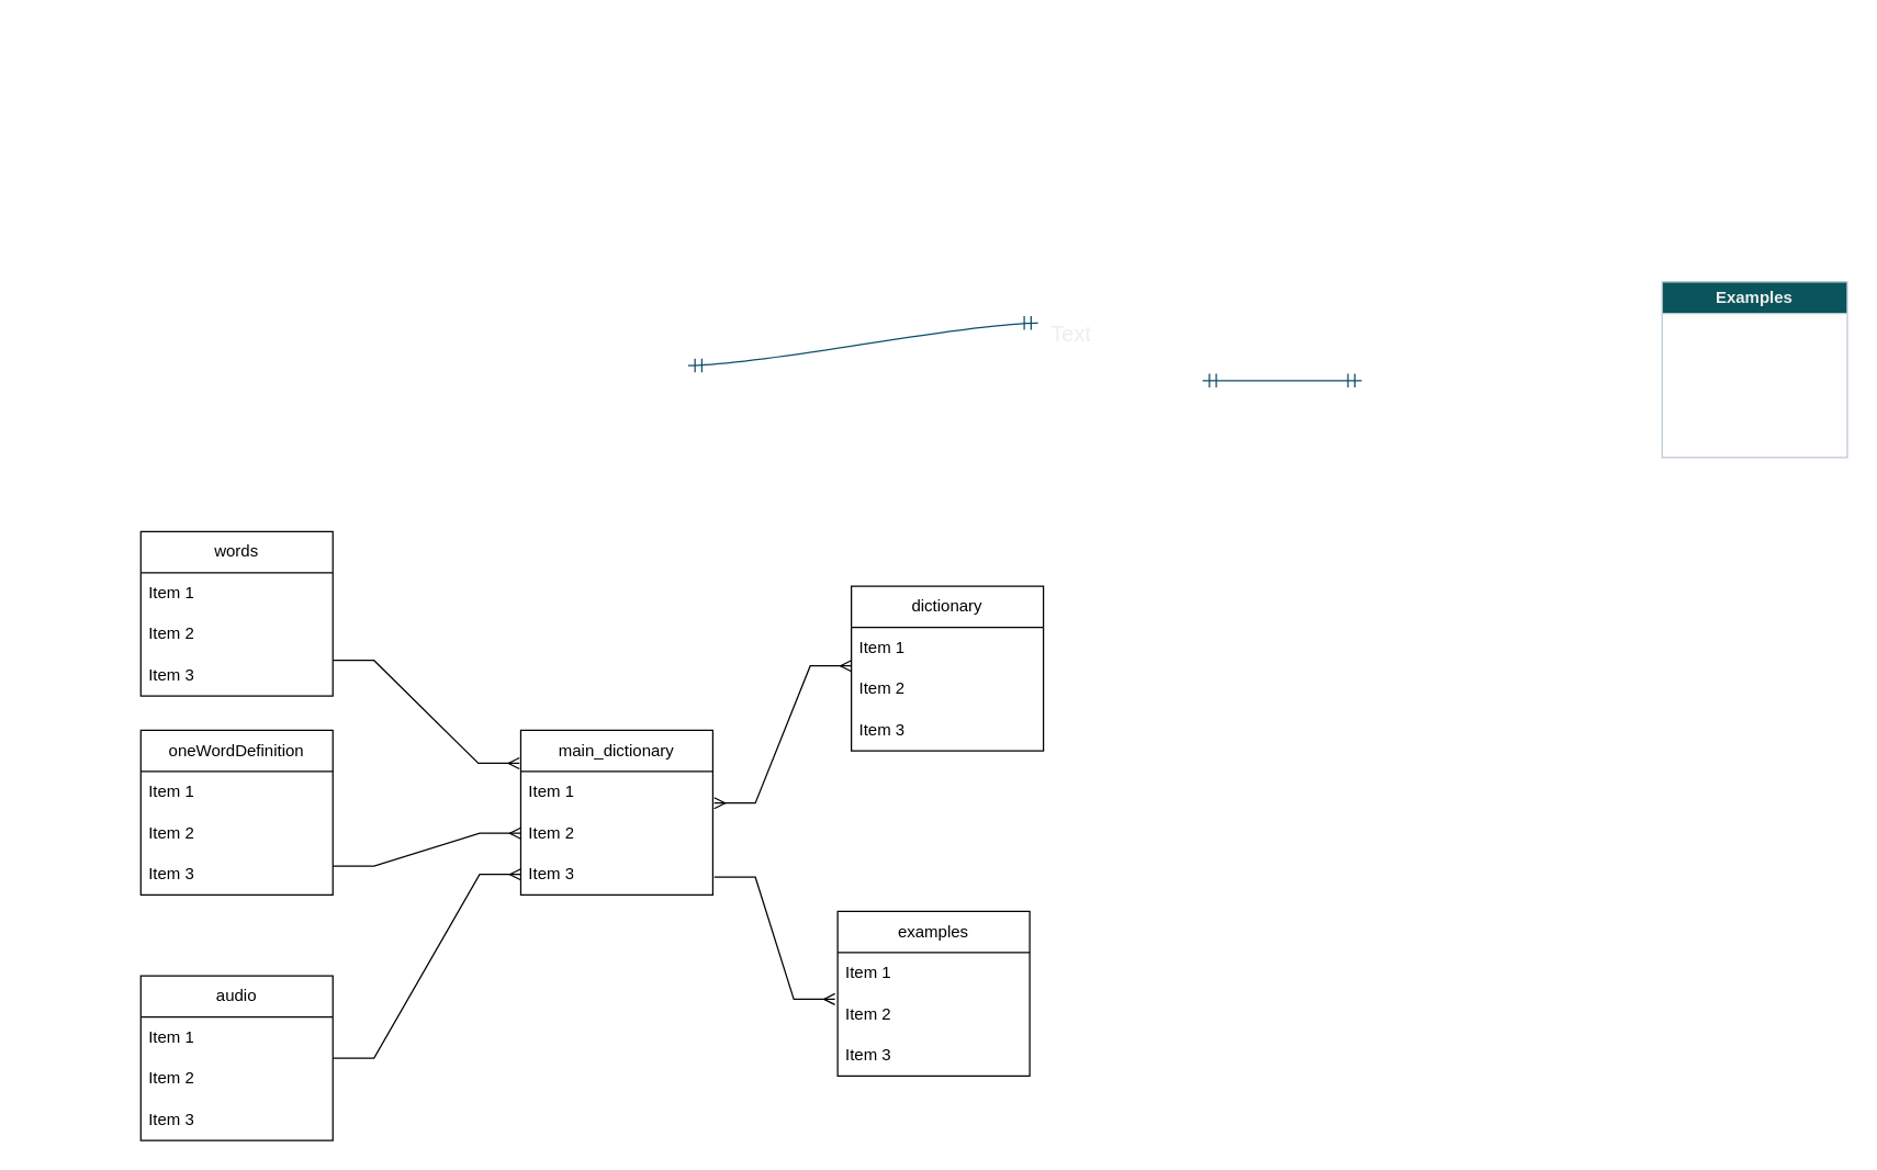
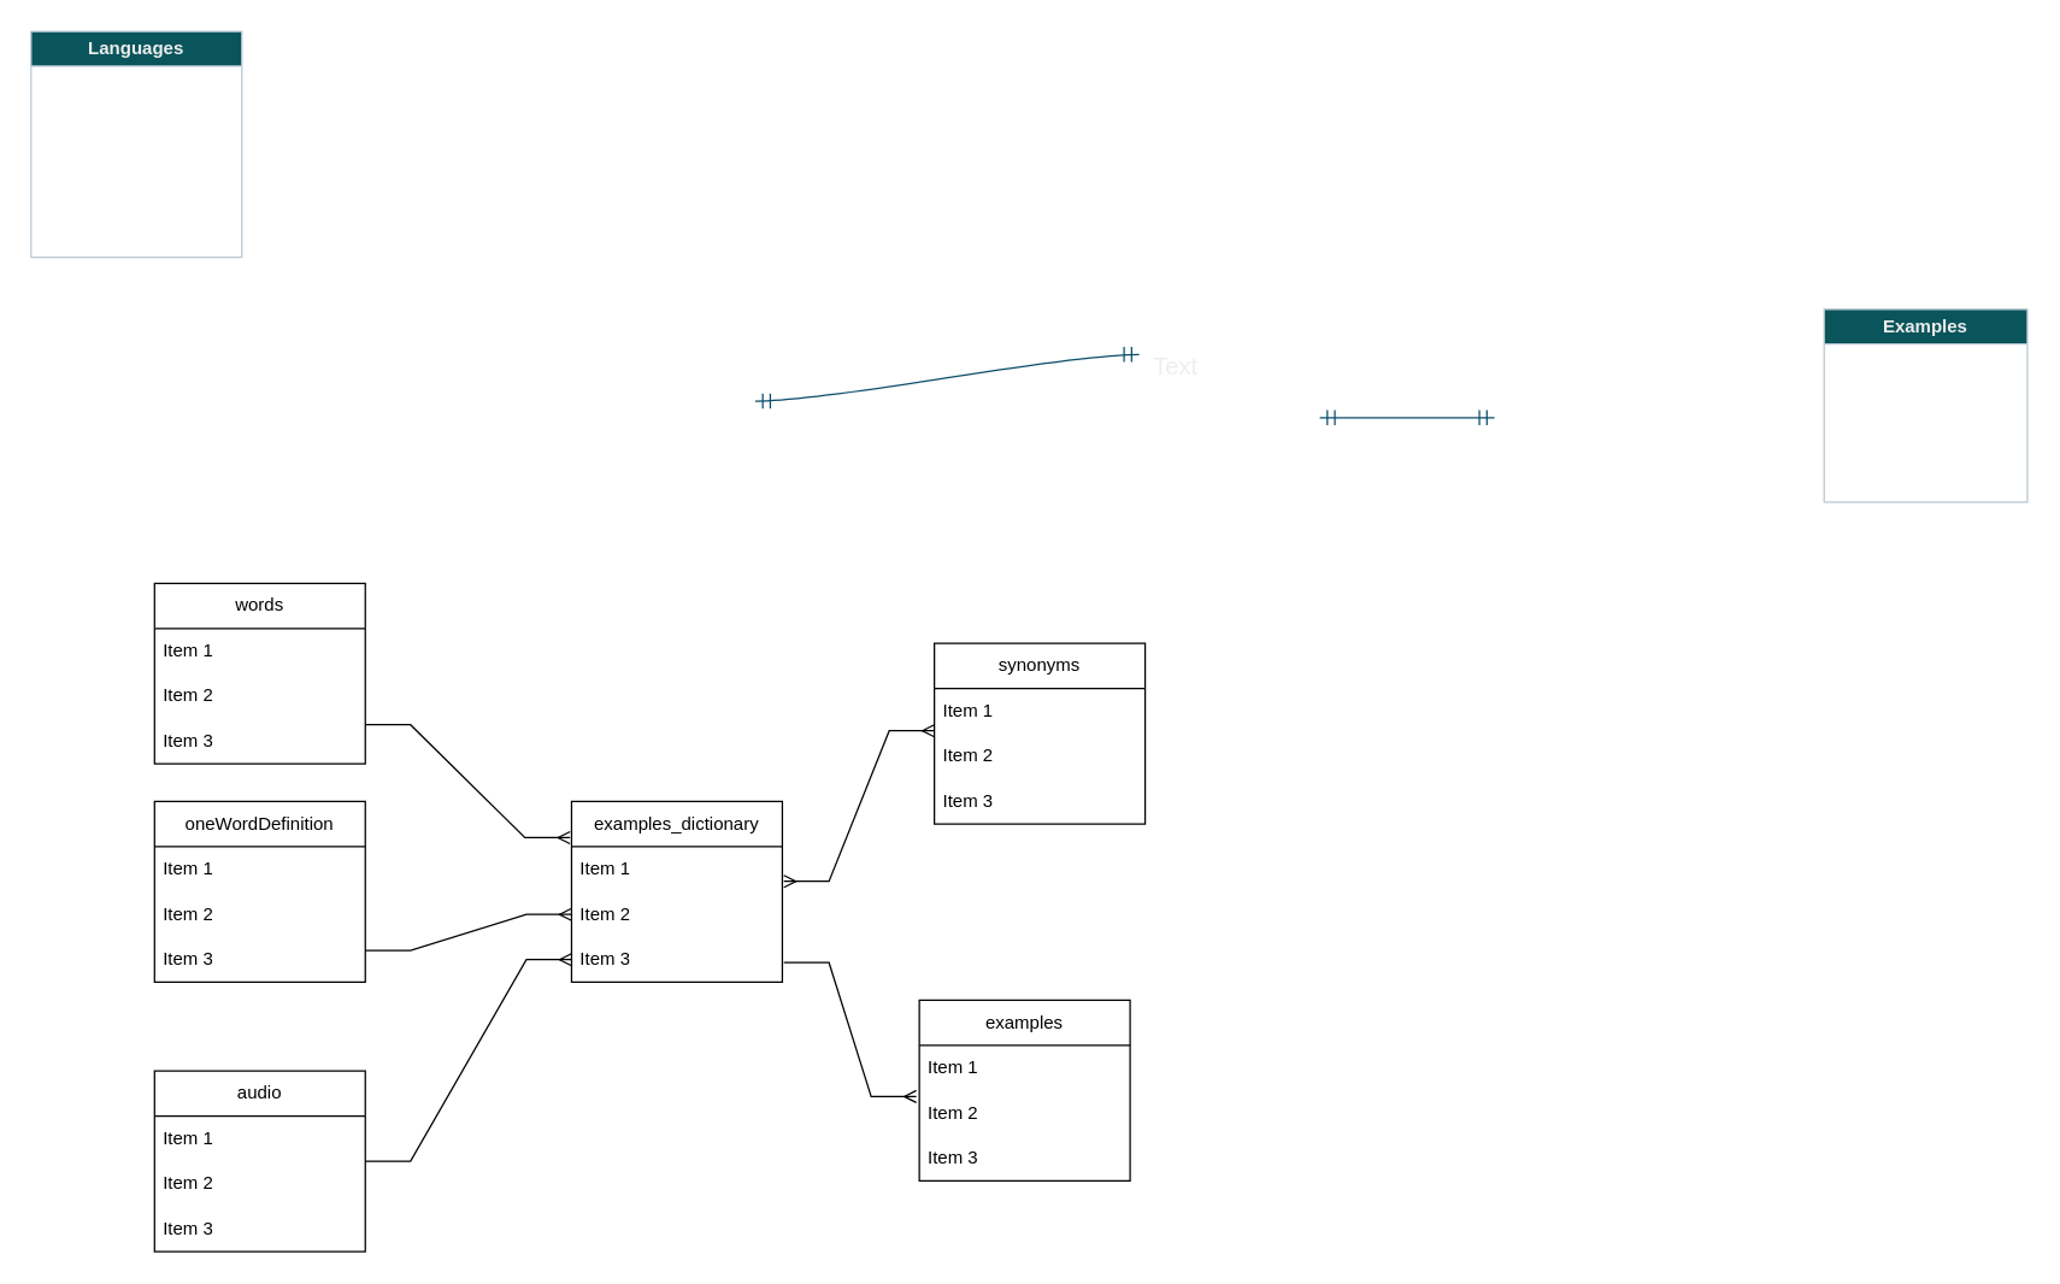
+ <mxCell id="2" value="Languages" style="swimlane;whiteSpace=wrap;html=1;startSize=23;labelBackgroundColor=none;fillColor=#09555B;strokeColor=#BAC8D3;fontColor=#EEEEEE;" parent="1" vertex="1"><mxGeometry x="20" y="20.5" width="140" height="150" as="geometry" /></mxCell>
- <mxCell id="27" value="dictionary" style="swimlane;fontStyle=0;childLayout=stackLayout;horizontal=1;startSize=30;horizontalStack=0;resizeParent=1;resizeParentMax=0;resizeLast=0;collapsible=1;marginBottom=0;whiteSpace=wrap;html=1;" vertex="1" parent="1"><mxGeometry x="620" y="427" width="140" height="120" as="geometry" /></mxCell>
+ <mxCell id="27" value="synonyms" style="swimlane;fontStyle=0;childLayout=stackLayout;horizontal=1;startSize=30;horizontalStack=0;resizeParent=1;resizeParentMax=0;resizeLast=0;collapsible=1;marginBottom=0;whiteSpace=wrap;html=1;" vertex="1" parent="1"><mxGeometry x="620" y="427" width="140" height="120" as="geometry" /></mxCell>
- <mxCell id="7" value="main_dictionary" style="swimlane;fontStyle=0;childLayout=stackLayout;horizontal=1;startSize=30;horizontalStack=0;resizeParent=1;resizeParentMax=0;resizeLast=0;collapsible=1;marginBottom=0;whiteSpace=wrap;html=1;" vertex="1" parent="1"><mxGeometry x="379" y="532" width="140" height="120" as="geometry" /></mxCell>
+ <mxCell id="7" value="examples_dictionary" style="swimlane;fontStyle=0;childLayout=stackLayout;horizontal=1;startSize=30;horizontalStack=0;resizeParent=1;resizeParentMax=0;resizeLast=0;collapsible=1;marginBottom=0;whiteSpace=wrap;html=1;" vertex="1" parent="1"><mxGeometry x="379" y="532" width="140" height="120" as="geometry" /></mxCell>
